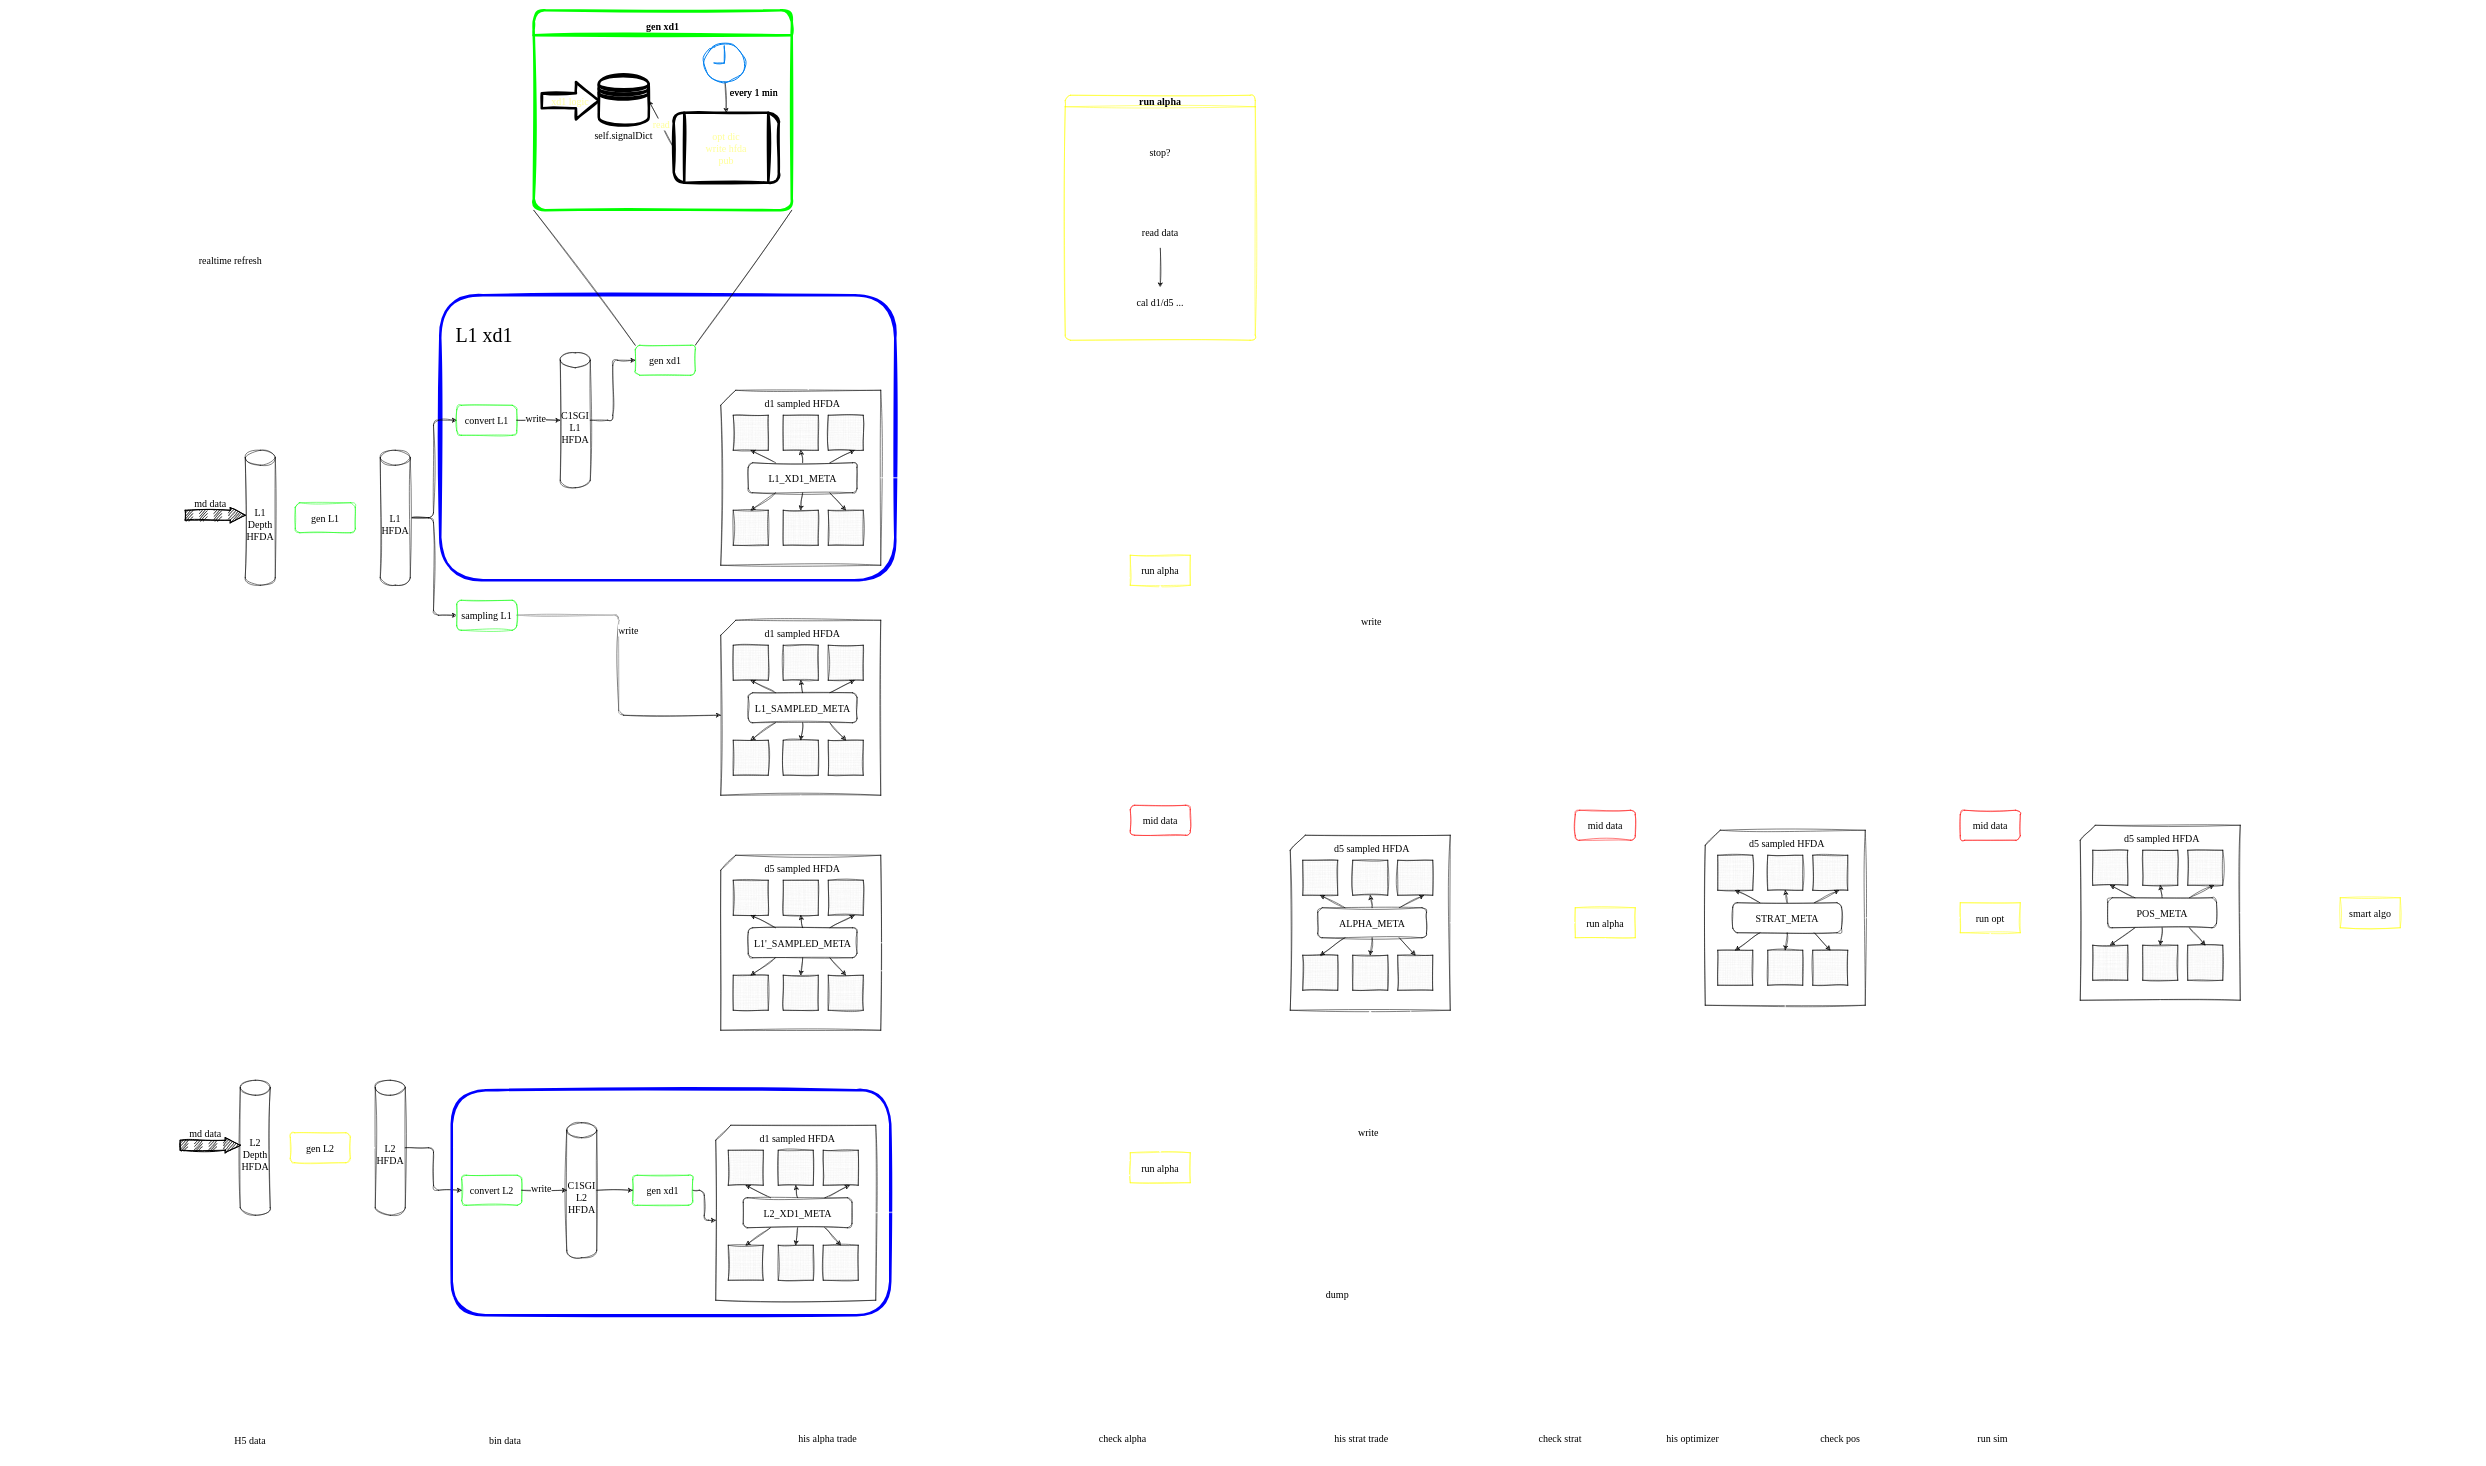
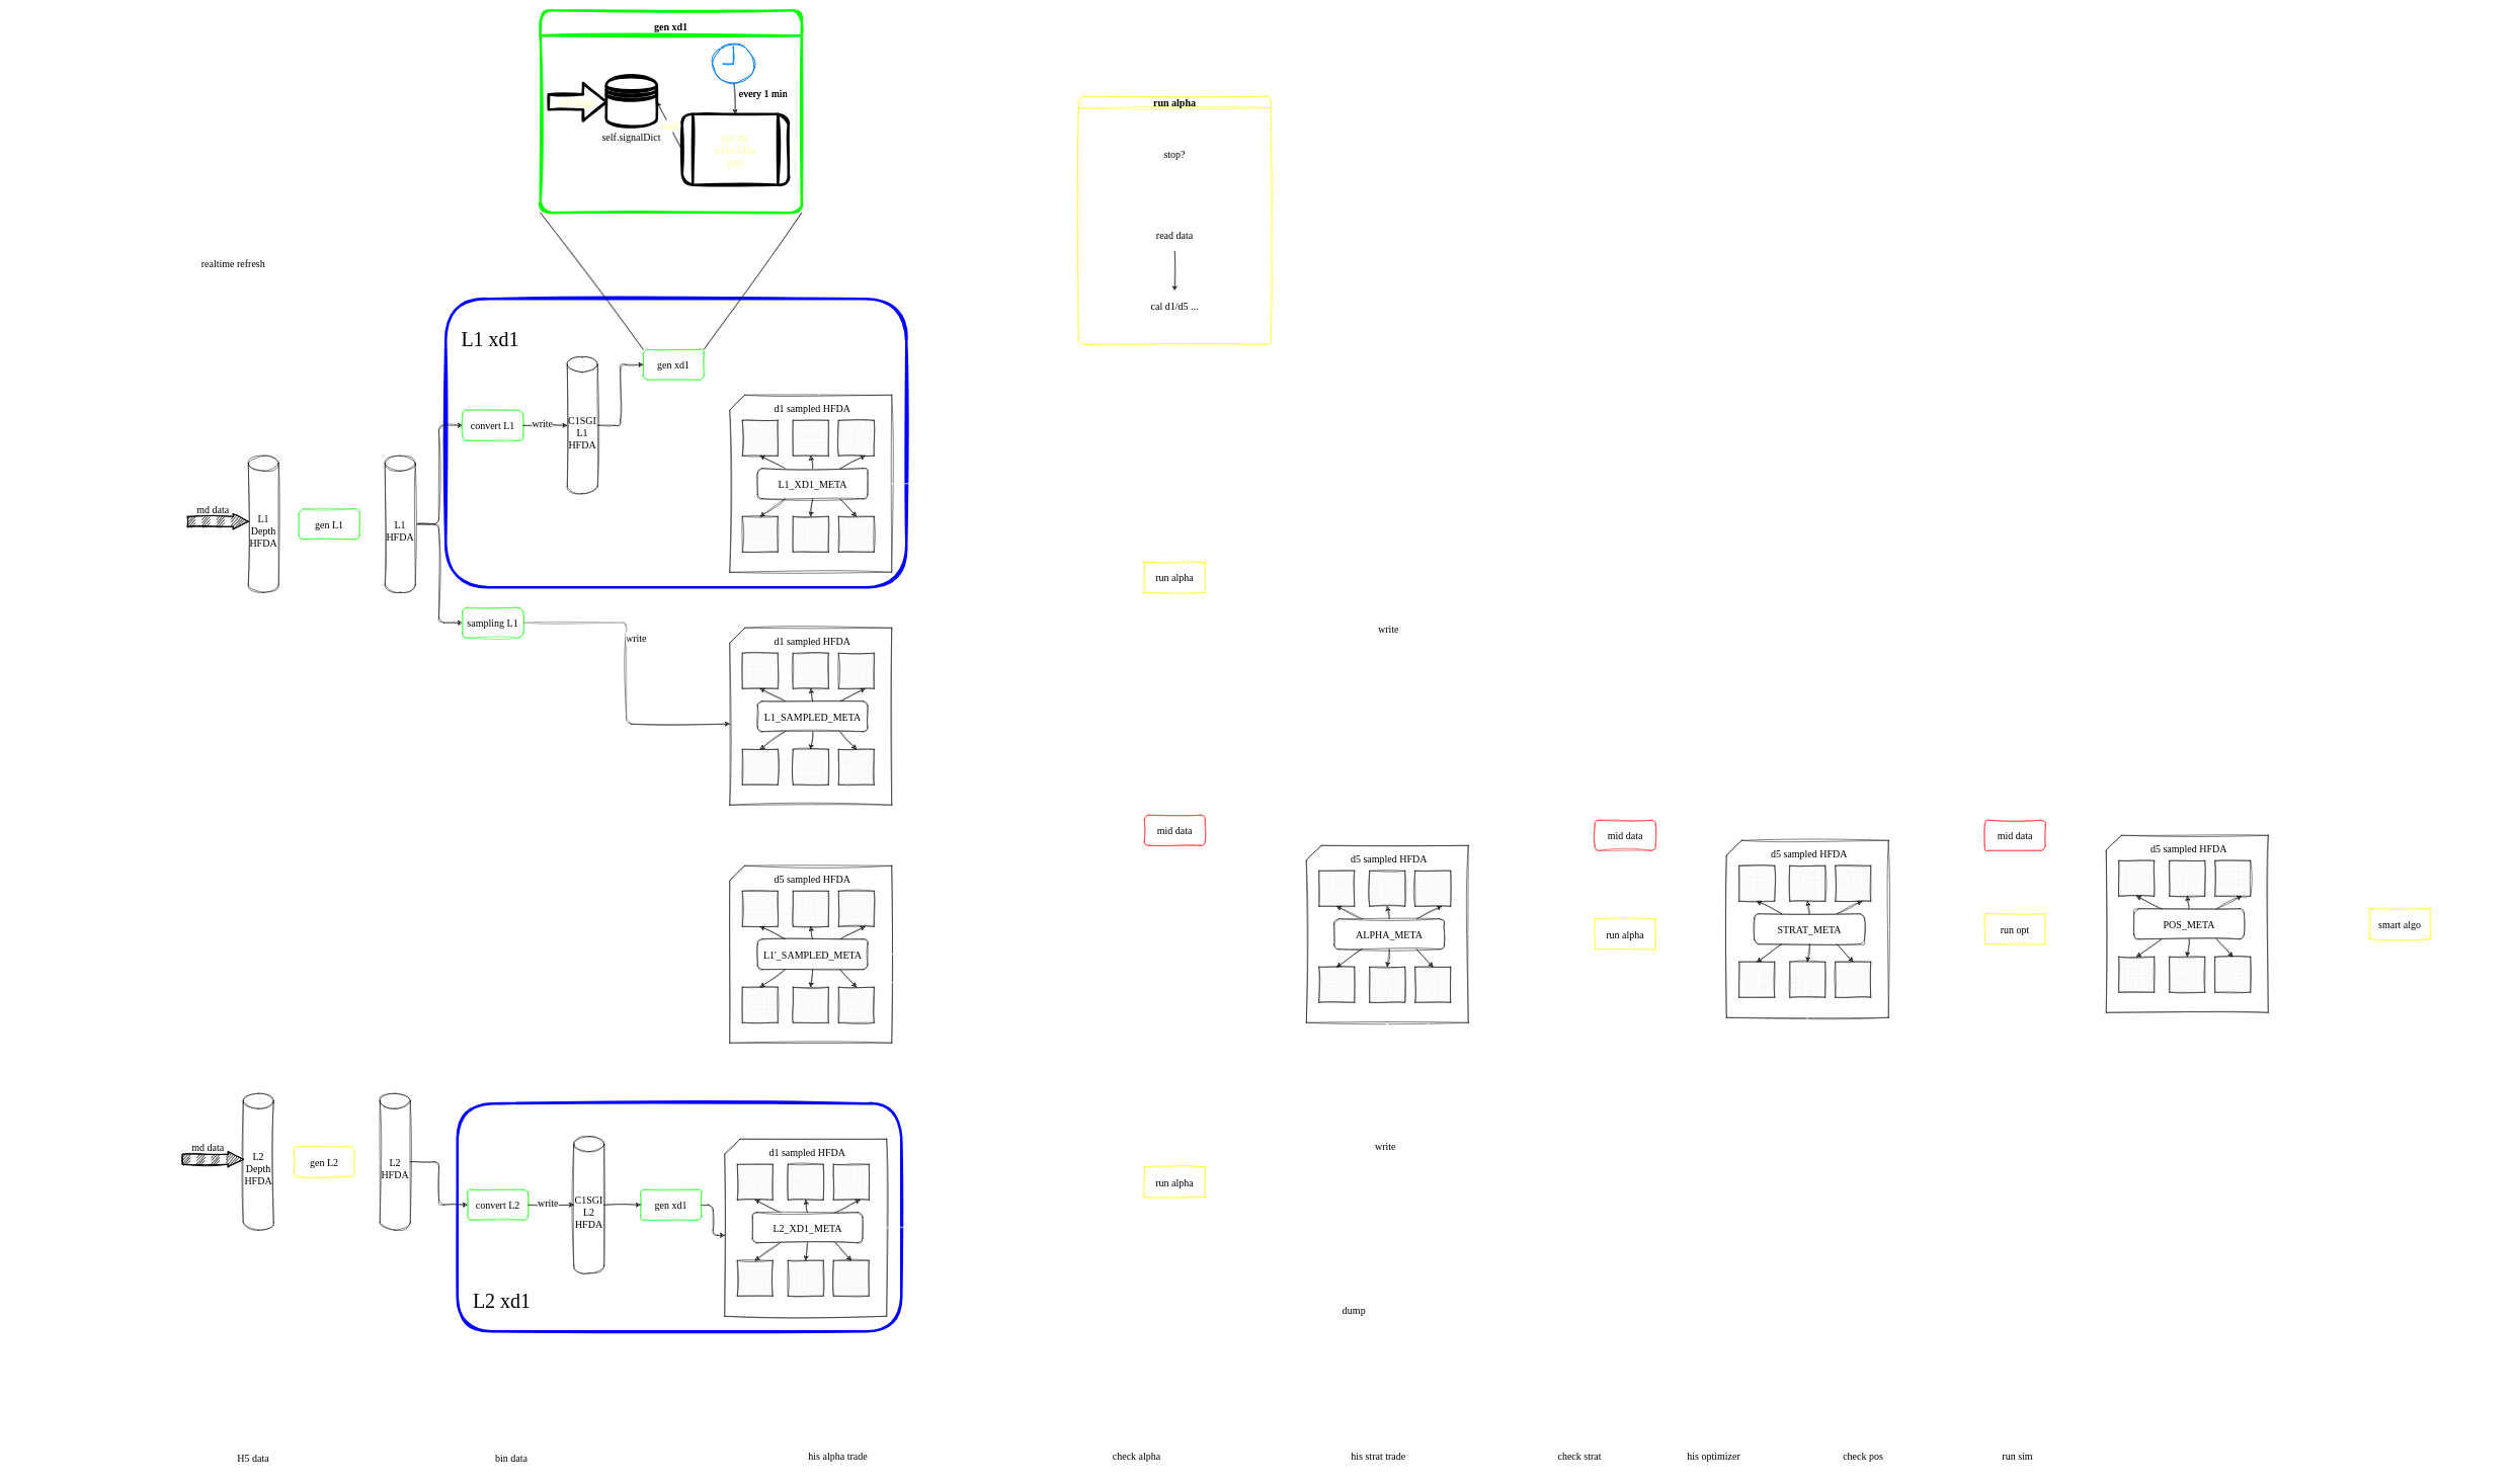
+ <mxCell id="83" value="&lt;font style=&quot;font-size: 40px;&quot;&gt;L2 xd1&amp;nbsp;&lt;/font&gt;" style="text;html=1;strokeColor=none;fillColor=none;align=center;verticalAlign=middle;whiteSpace=wrap;rounded=0;hachureGap=4;fillStyle=auto;strokeWidth=5;fontFamily=Architects Daughter;fontSource=https%3A%2F%2Ffonts.googleapis.com%2Fcss%3Ffamily%3DArchitects%2BDaughter;fontSize=20;sketch=1;curveFitting=1;jiggle=2;" vertex="1" parent="1"><mxGeometry x="923" y="2530" width="146" height="80" as="geometry" /></mxCell>
